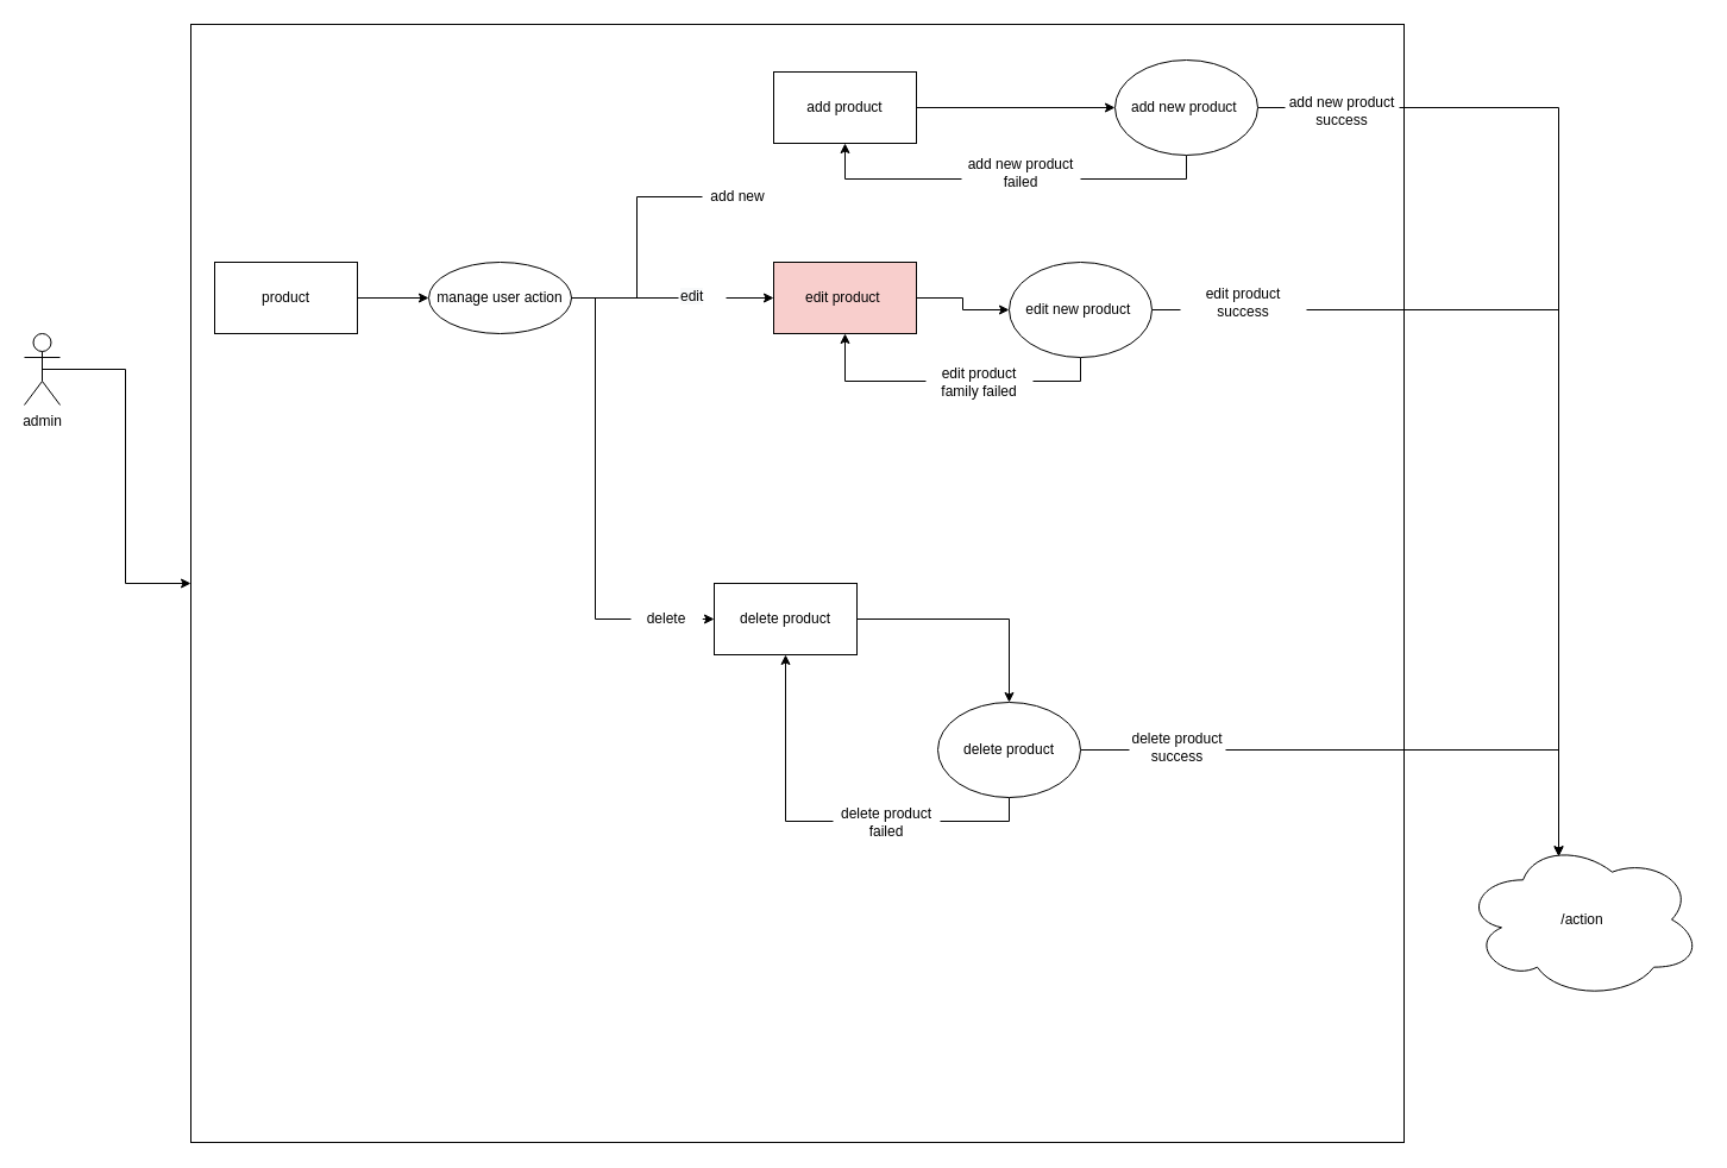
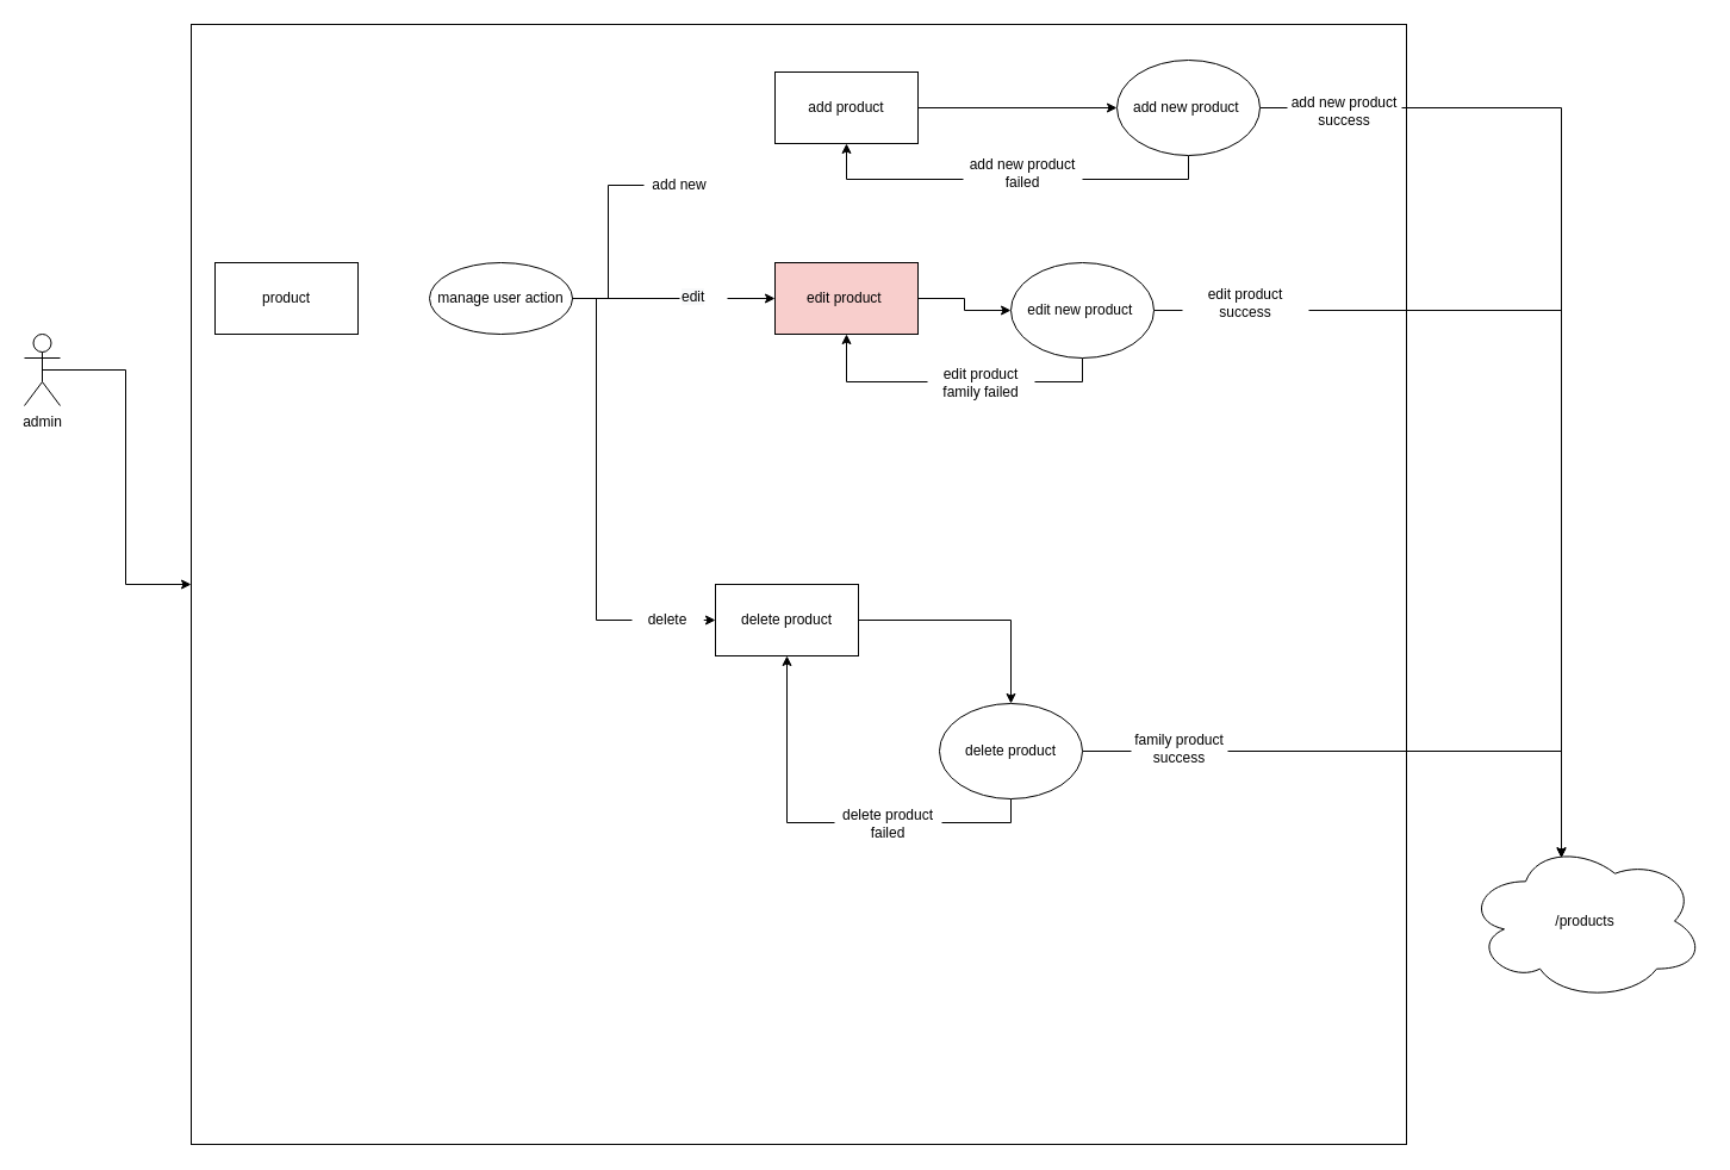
- <mxCell id="33" value="add new" style="text;html=1;strokeColor=none;fillColor=default;align=center;verticalAlign=middle;whiteSpace=wrap;rounded=0;" vertex="1" parent="1"><mxGeometry x="590" y="150" width="60" height="30" as="geometry" /></mxCell>
+ <mxCell id="33" value="add new" style="text;html=1;strokeColor=none;fillColor=default;align=center;verticalAlign=middle;whiteSpace=wrap;rounded=0;" vertex="1" parent="1"><mxGeometry x="540" y="140" width="60" height="30" as="geometry" /></mxCell>
- <mxCell id="5" value="" style="edgeStyle=orthogonalEdgeStyle;rounded=0;orthogonalLoop=1;jettySize=auto;html=1;" edge="1" parent="1" source="6" target="9"><mxGeometry relative="1" as="geometry" /></mxCell>
- <mxCell id="31" value="delete product success" style="text;html=1;strokeColor=none;fillColor=default;align=center;verticalAlign=middle;whiteSpace=wrap;rounded=0;" vertex="1" parent="1"><mxGeometry x="949" y="613" width="81" height="30" as="geometry" /></mxCell>
+ <mxCell id="31" value="family product success" style="text;html=1;strokeColor=none;fillColor=default;align=center;verticalAlign=middle;whiteSpace=wrap;rounded=0;" vertex="1" parent="1"><mxGeometry x="949" y="613" width="81" height="30" as="geometry" /></mxCell>
- <mxCell id="19" value="/action" style="ellipse;shape=cloud;whiteSpace=wrap;html=1;" vertex="1" parent="1"><mxGeometry x="1230" y="706" width="200" height="133.33" as="geometry" /></mxCell>
+ <mxCell id="19" value="/products" style="ellipse;shape=cloud;whiteSpace=wrap;html=1;" vertex="1" parent="1"><mxGeometry x="1230" y="706" width="200" height="133.33" as="geometry" /></mxCell>
